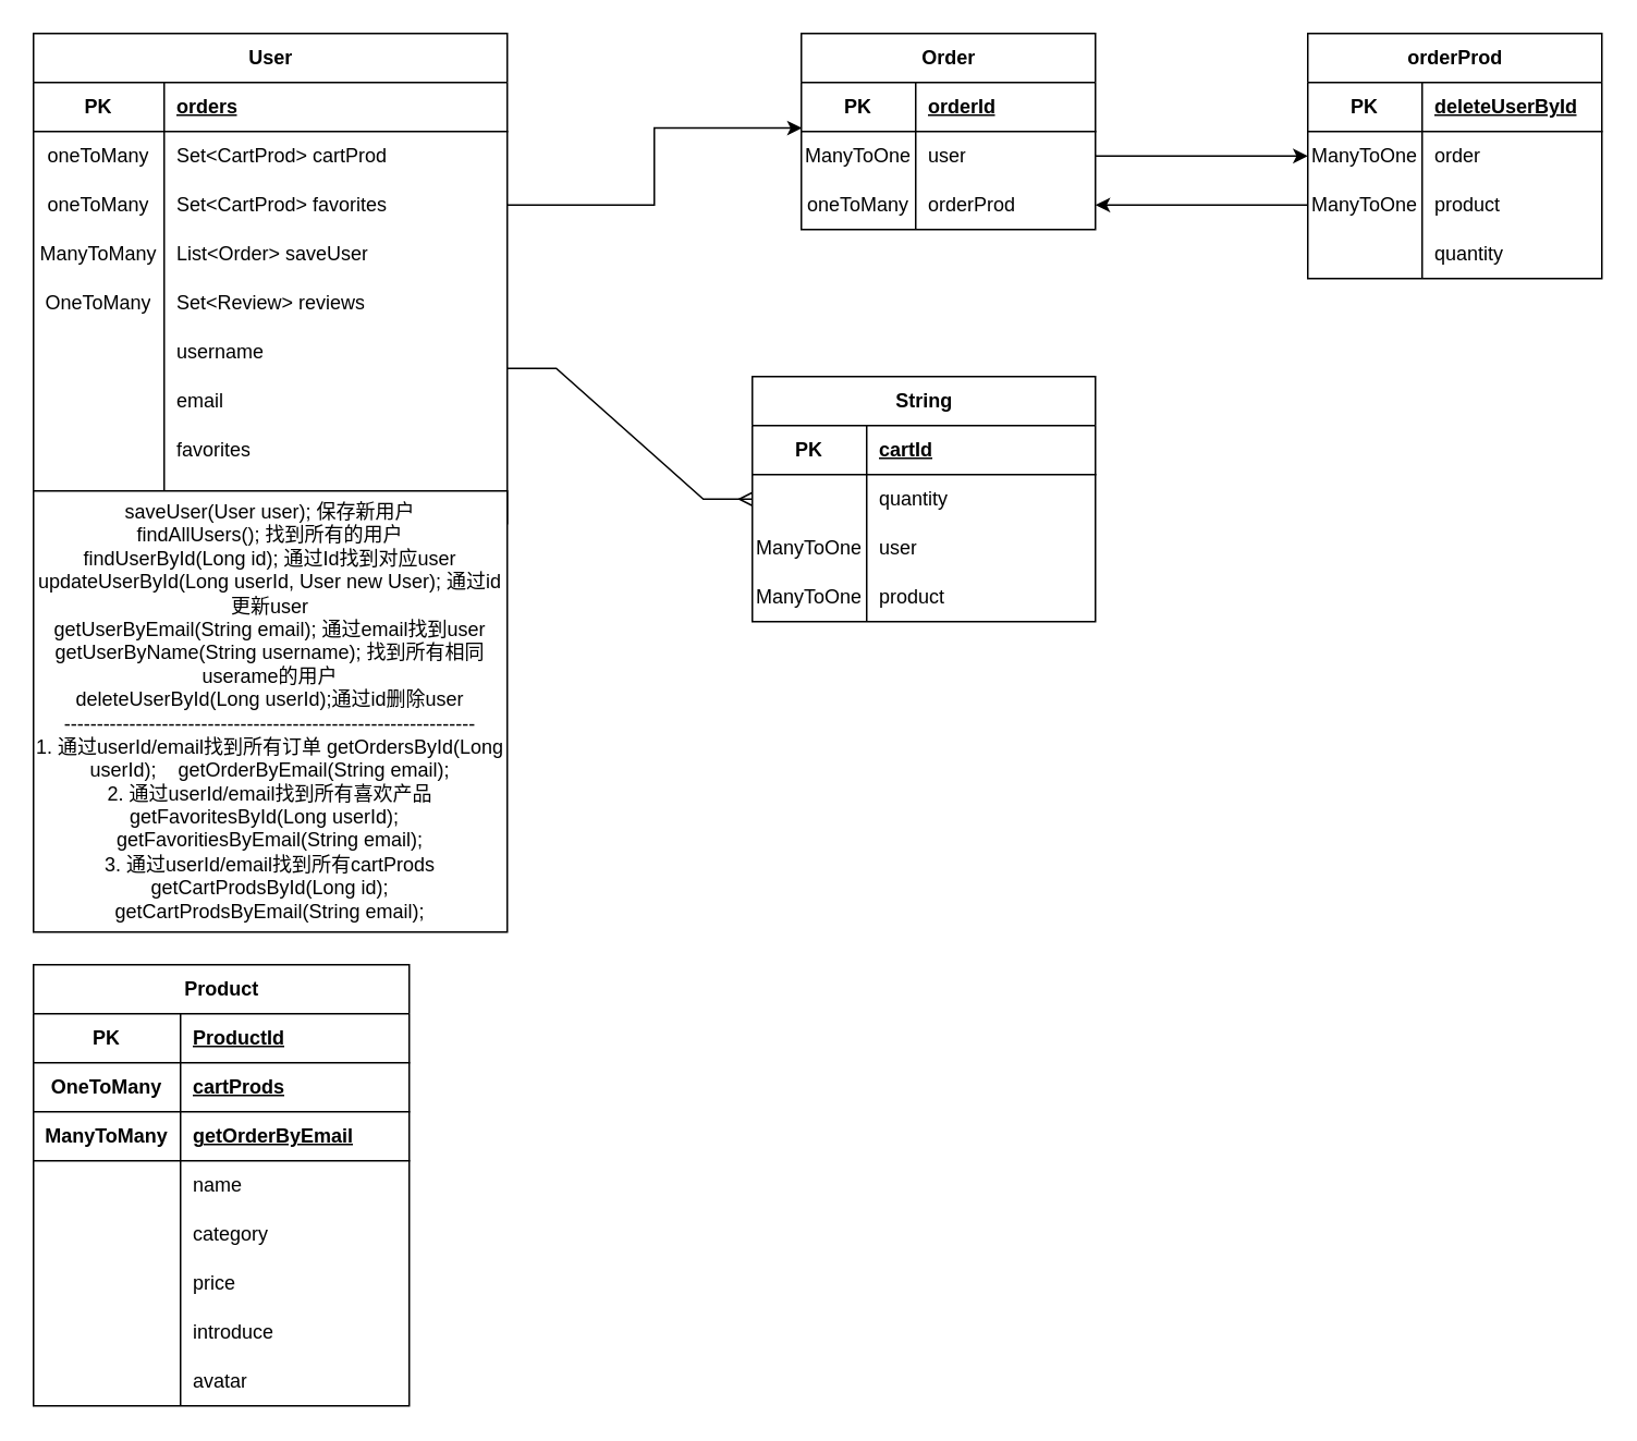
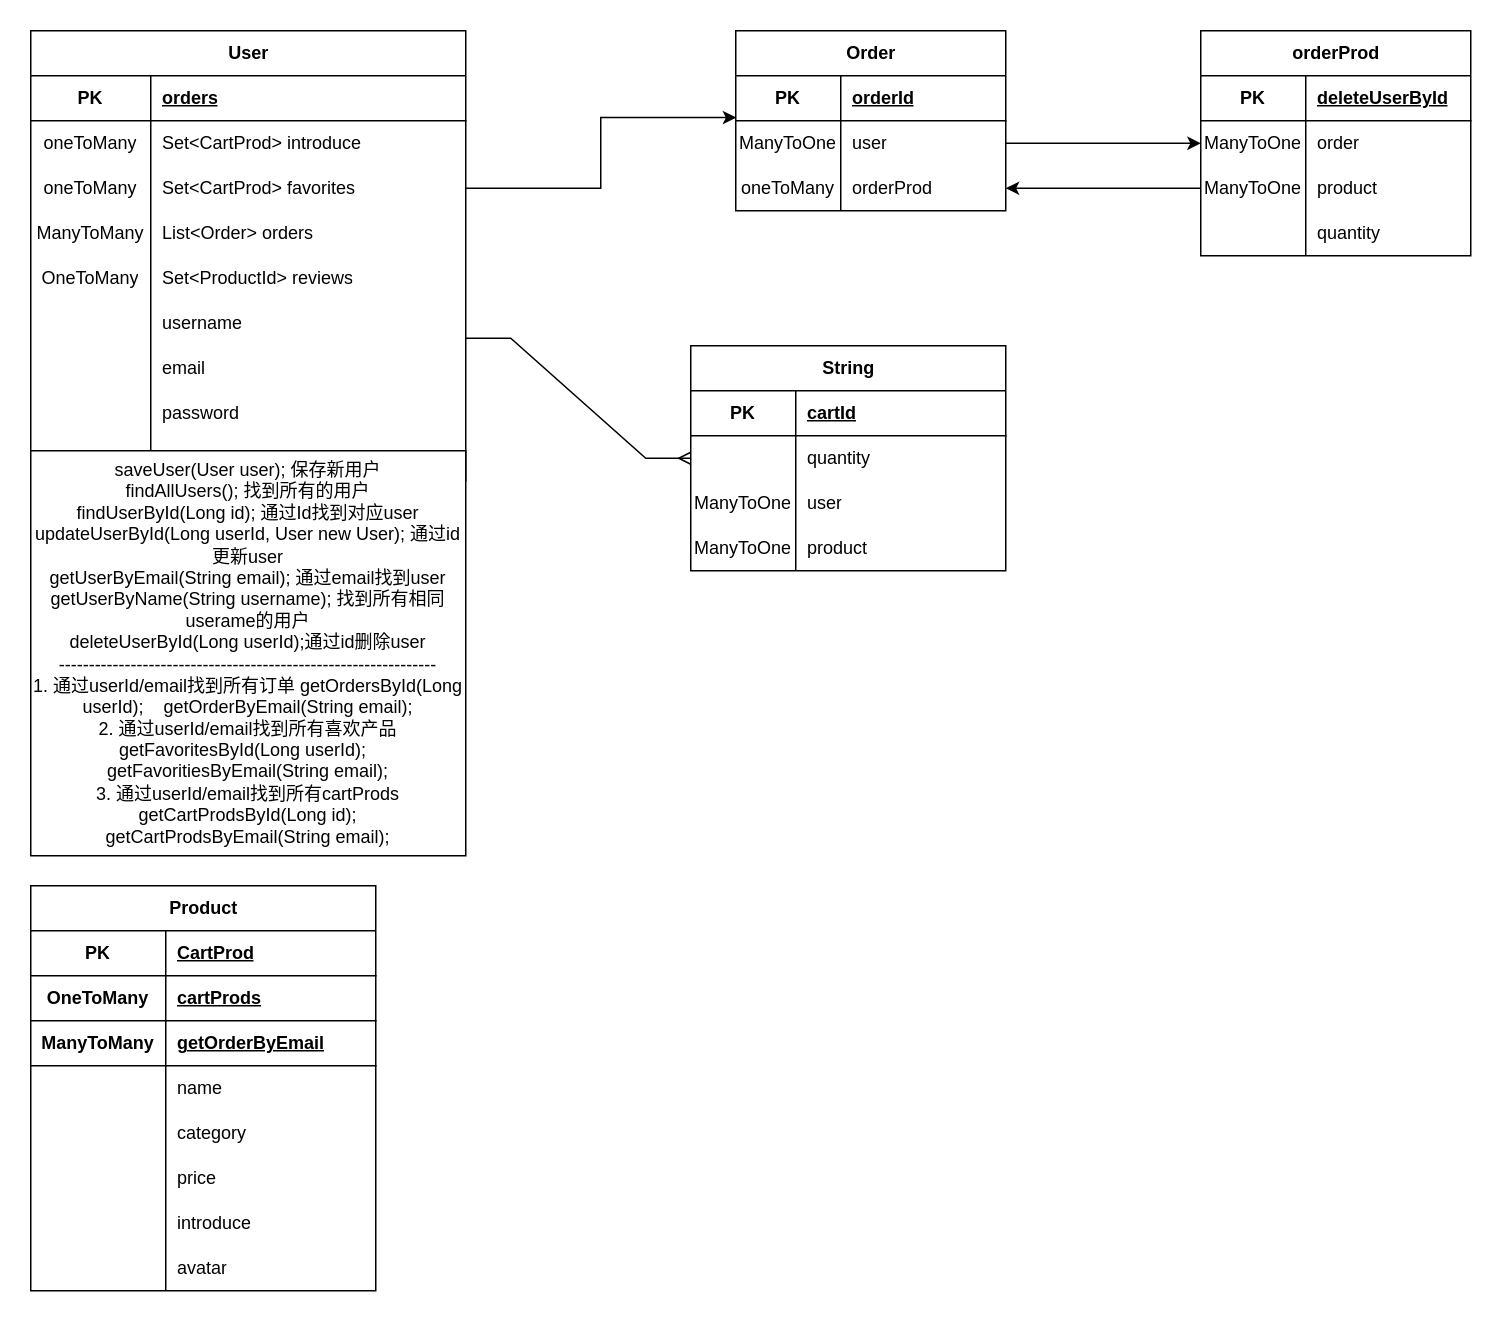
- <mxCell id="8" value="Set&amp;lt;CartProd&amp;gt; cartProd" style="shape=partialRectangle;connectable=0;fillColor=none;top=0;left=0;bottom=0;right=0;align=left;spacingLeft=6;overflow=hidden;whiteSpace=wrap;html=1;" parent="6" vertex="1"><mxGeometry x="80" width="210" height="30" as="geometry"><mxRectangle width="210" height="30" as="alternateBounds" /></mxGeometry></mxCell>
+ <mxCell id="8" value="Set&amp;lt;CartProd&amp;gt; introduce" style="shape=partialRectangle;connectable=0;fillColor=none;top=0;left=0;bottom=0;right=0;align=left;spacingLeft=6;overflow=hidden;whiteSpace=wrap;html=1;" parent="6" vertex="1"><mxGeometry x="80" width="210" height="30" as="geometry"><mxRectangle width="210" height="30" as="alternateBounds" /></mxGeometry></mxCell>
- <mxCell id="14" value="List&amp;lt;Order&amp;gt; saveUser" style="shape=partialRectangle;connectable=0;fillColor=none;top=0;left=0;bottom=0;right=0;align=left;spacingLeft=6;overflow=hidden;whiteSpace=wrap;html=1;" parent="12" vertex="1"><mxGeometry x="80" width="210" height="30" as="geometry"><mxRectangle width="210" height="30" as="alternateBounds" /></mxGeometry></mxCell>
+ <mxCell id="14" value="List&amp;lt;Order&amp;gt; orders" style="shape=partialRectangle;connectable=0;fillColor=none;top=0;left=0;bottom=0;right=0;align=left;spacingLeft=6;overflow=hidden;whiteSpace=wrap;html=1;" parent="12" vertex="1"><mxGeometry x="80" width="210" height="30" as="geometry"><mxRectangle width="210" height="30" as="alternateBounds" /></mxGeometry></mxCell>
- <mxCell id="17" value="Set&amp;lt;Review&amp;gt; reviews" style="shape=partialRectangle;connectable=0;fillColor=none;top=0;left=0;bottom=0;right=0;align=left;spacingLeft=6;overflow=hidden;whiteSpace=wrap;html=1;" parent="15" vertex="1"><mxGeometry x="80" width="210" height="30" as="geometry"><mxRectangle width="210" height="30" as="alternateBounds" /></mxGeometry></mxCell>
+ <mxCell id="17" value="Set&amp;lt;ProductId&amp;gt; reviews" style="shape=partialRectangle;connectable=0;fillColor=none;top=0;left=0;bottom=0;right=0;align=left;spacingLeft=6;overflow=hidden;whiteSpace=wrap;html=1;" parent="15" vertex="1"><mxGeometry x="80" width="210" height="30" as="geometry"><mxRectangle width="210" height="30" as="alternateBounds" /></mxGeometry></mxCell>
- <mxCell id="26" value="favorites" style="shape=partialRectangle;connectable=0;fillColor=none;top=0;left=0;bottom=0;right=0;align=left;spacingLeft=6;overflow=hidden;whiteSpace=wrap;html=1;" parent="24" vertex="1"><mxGeometry x="80" width="210" height="30" as="geometry"><mxRectangle width="210" height="30" as="alternateBounds" /></mxGeometry></mxCell>
+ <mxCell id="26" value="password" style="shape=partialRectangle;connectable=0;fillColor=none;top=0;left=0;bottom=0;right=0;align=left;spacingLeft=6;overflow=hidden;whiteSpace=wrap;html=1;" parent="24" vertex="1"><mxGeometry x="80" width="210" height="30" as="geometry"><mxRectangle width="210" height="30" as="alternateBounds" /></mxGeometry></mxCell>
- <mxCell id="33" value="ProductId" style="shape=partialRectangle;connectable=0;fillColor=none;top=0;left=0;bottom=0;right=0;align=left;spacingLeft=6;fontStyle=5;overflow=hidden;whiteSpace=wrap;html=1;" parent="31" vertex="1"><mxGeometry x="90" width="140" height="30" as="geometry"><mxRectangle width="140" height="30" as="alternateBounds" /></mxGeometry></mxCell>
+ <mxCell id="33" value="CartProd" style="shape=partialRectangle;connectable=0;fillColor=none;top=0;left=0;bottom=0;right=0;align=left;spacingLeft=6;fontStyle=5;overflow=hidden;whiteSpace=wrap;html=1;" parent="31" vertex="1"><mxGeometry x="90" width="140" height="30" as="geometry"><mxRectangle width="140" height="30" as="alternateBounds" /></mxGeometry></mxCell>
